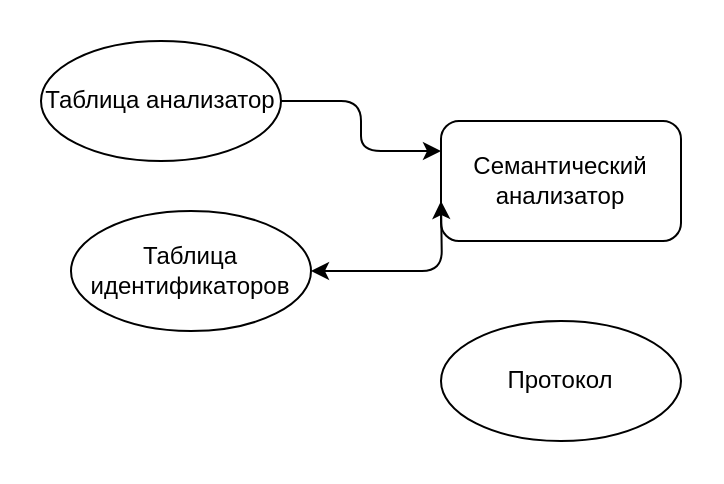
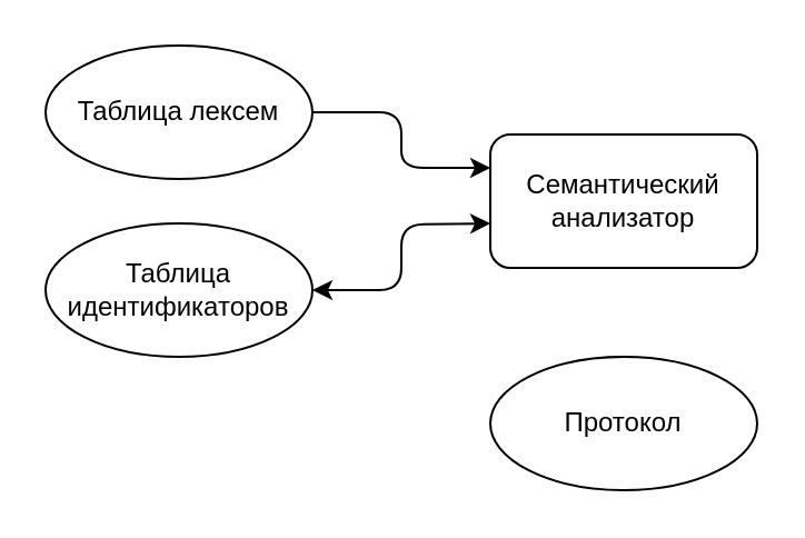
- <mxCell id="4" value="Таблица анализатор" style="ellipse;whiteSpace=wrap;html=1;" parent="1" vertex="1"><mxGeometry x="20" y="20" width="120" height="60" as="geometry" /></mxCell>
+ <mxCell id="4" value="Таблица лексем" style="ellipse;whiteSpace=wrap;html=1;" parent="1" vertex="1"><mxGeometry x="20" y="20" width="120" height="60" as="geometry" /></mxCell>
- <mxCell id="6" value="Таблица идентификаторов" style="ellipse;whiteSpace=wrap;html=1;" parent="1" vertex="1"><mxGeometry x="35" y="105" width="120" height="60" as="geometry" /></mxCell>
+ <mxCell id="6" value="Таблица идентификаторов" style="ellipse;whiteSpace=wrap;html=1;" parent="1" vertex="1"><mxGeometry x="20" y="100" width="120" height="60" as="geometry" /></mxCell>
